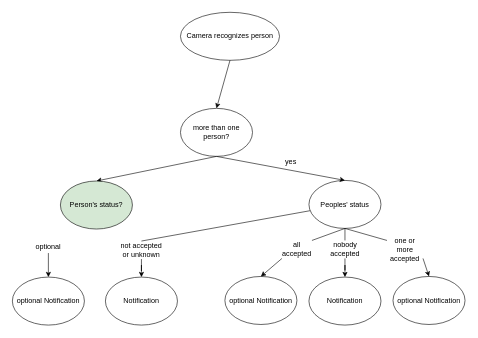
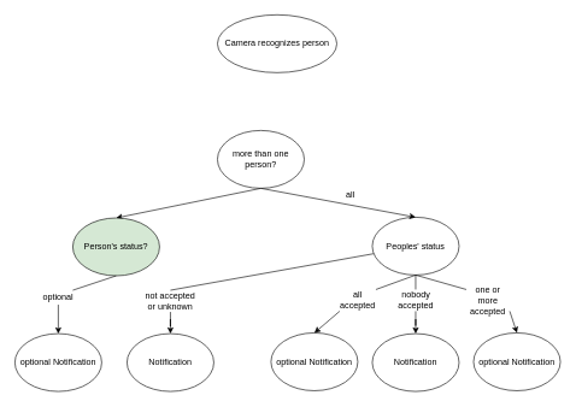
- <mxCell id="4" value="" style="endArrow=classic;html=1;entryX=0.5;entryY=0;entryDx=0;entryDy=0;exitX=0.5;exitY=1;exitDx=0;exitDy=0;" edge="1" parent="1" source="2" target="3"><mxGeometry width="50" height="50" relative="1" as="geometry"><mxPoint x="350" y="580" as="sourcePoint" /><mxPoint x="400" y="530" as="targetPoint" /></mxGeometry></mxCell>
- <mxCell id="17" value="yes" style="text;html=1;strokeColor=none;fillColor=none;align=center;verticalAlign=middle;whiteSpace=wrap;rounded=0;" vertex="1" parent="1"><mxGeometry x="464" y="260" width="40" height="20" as="geometry" /></mxCell>
+ <mxCell id="17" value="all" style="text;html=1;strokeColor=none;fillColor=none;align=center;verticalAlign=middle;whiteSpace=wrap;rounded=0;" vertex="1" parent="1"><mxGeometry x="464" y="260" width="40" height="20" as="geometry" /></mxCell>
+ <mxCell id="12" value="" style="endArrow=none;html=1;exitX=0.5;exitY=1;exitDx=0;exitDy=0;entryX=1;entryY=0;entryDx=0;entryDy=0;" edge="1" parent="1" source="6" target="9"><mxGeometry width="50" height="50" relative="1" as="geometry"><mxPoint x="250" y="491" as="sourcePoint" /><mxPoint x="300" y="441" as="targetPoint" /></mxGeometry></mxCell>
